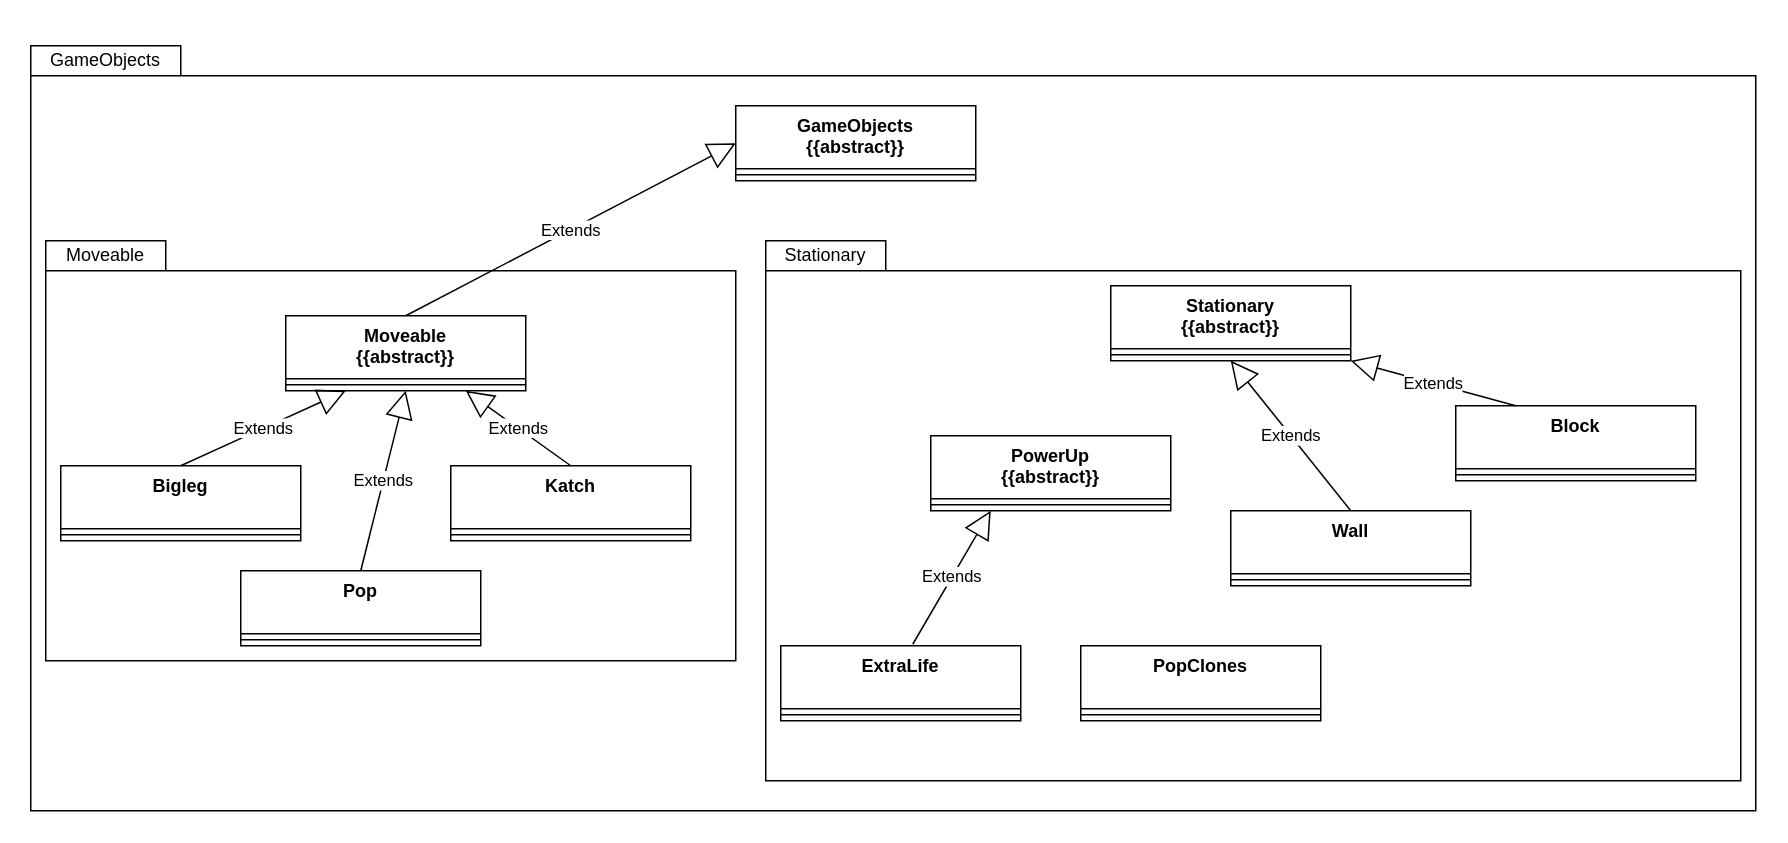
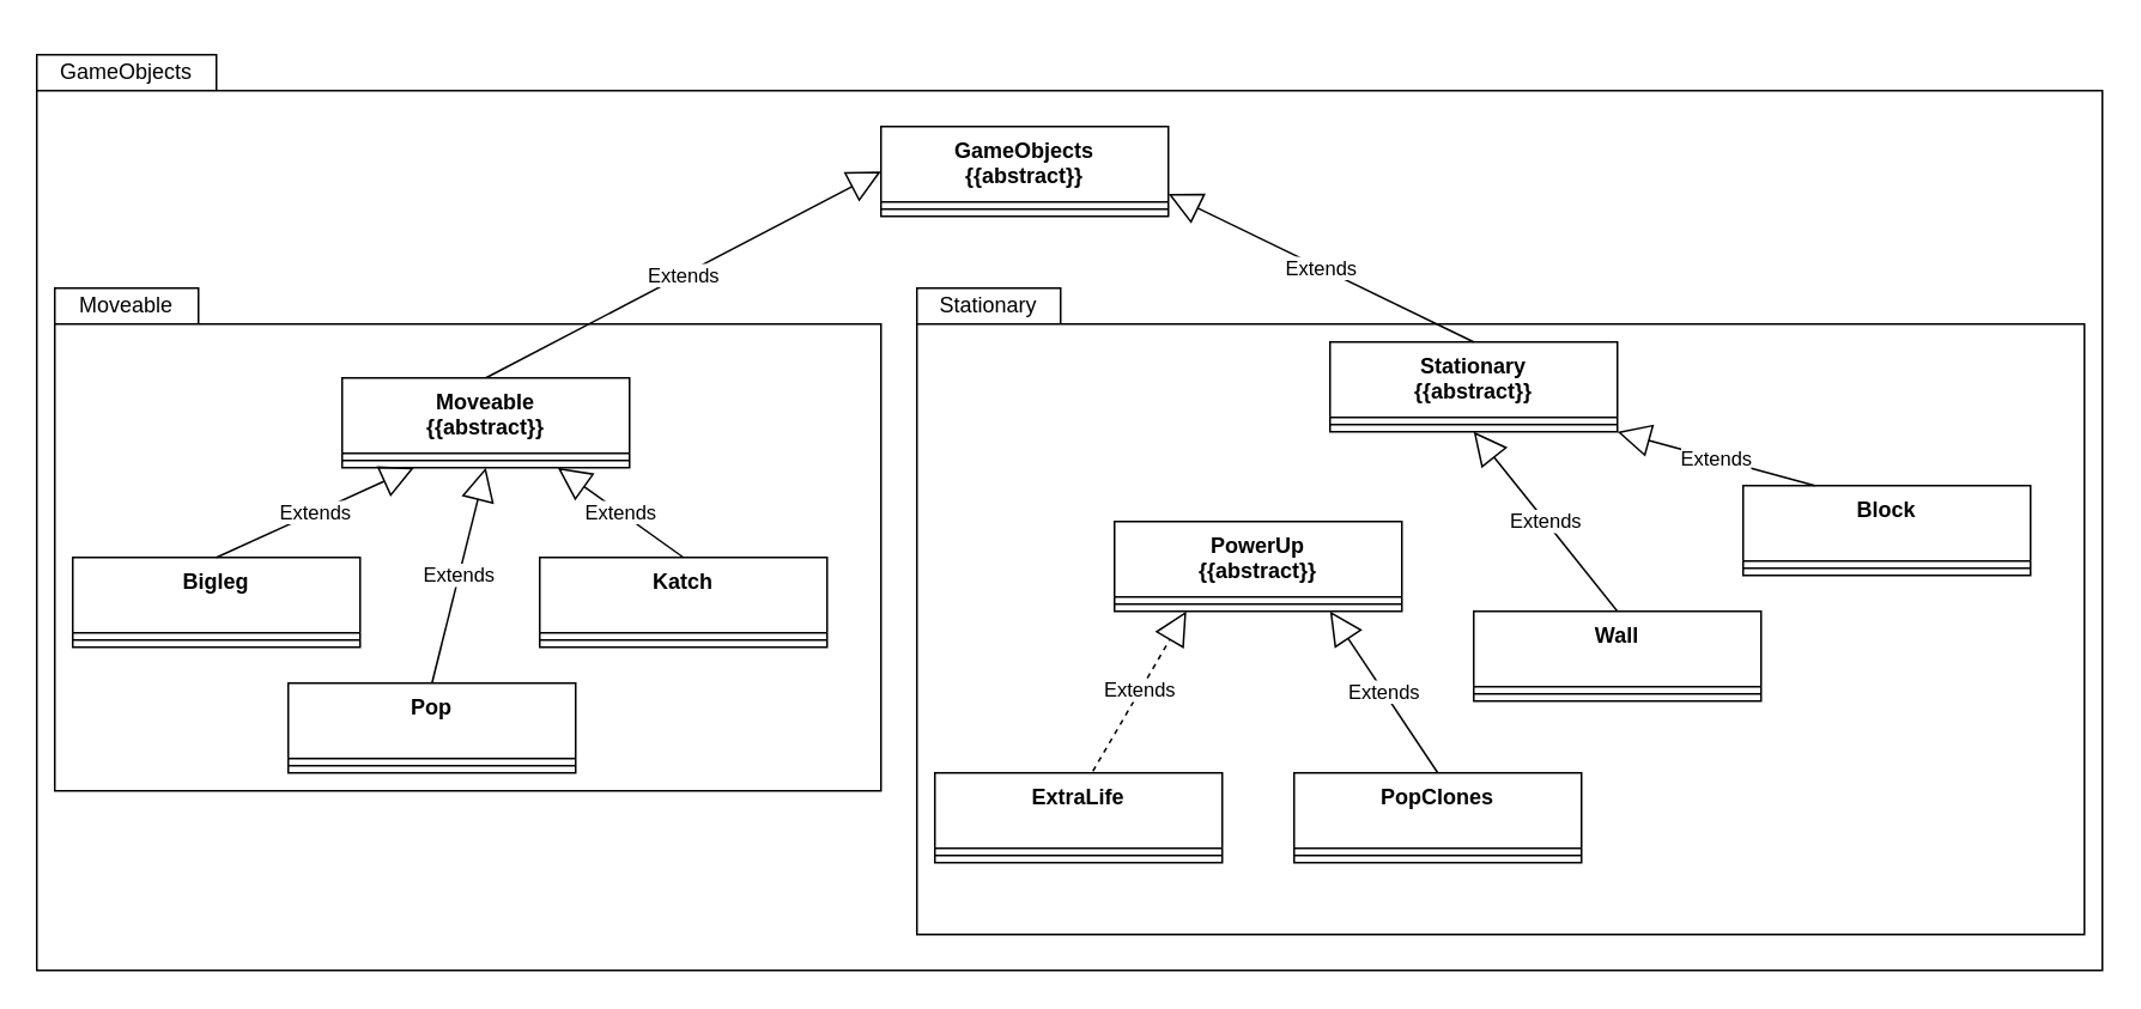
+ <mxCell id="22" value="Extends" style="endArrow=block;endSize=16;endFill=0;html=1;rounded=0;entryX=1;entryY=0.75;entryDx=0;entryDy=0;exitX=0.5;exitY=0;exitDx=0;exitDy=0;" edge="1" parent="1" source="8" target="5"><mxGeometry width="160" relative="1" as="geometry"><mxPoint x="745" y="215" as="sourcePoint" /><mxPoint x="855" y="140" as="targetPoint" /></mxGeometry></mxCell>
+ <mxCell id="35" value="Extends" style="endArrow=block;endSize=16;endFill=0;html=1;rounded=0;entryX=0.75;entryY=1;entryDx=0;entryDy=0;exitX=0.5;exitY=0;exitDx=0;exitDy=0;" edge="1" parent="1" source="30" target="32"><mxGeometry width="160" relative="1" as="geometry"><mxPoint x="790" y="590" as="sourcePoint" /><mxPoint x="680" y="500" as="targetPoint" /></mxGeometry></mxCell>
- <mxCell id="34" value="Extends" style="endArrow=block;endSize=16;endFill=0;html=1;rounded=0;entryX=0.25;entryY=1;entryDx=0;entryDy=0;exitX=0.55;exitY=-0.02;exitDx=0;exitDy=0;exitPerimeter=0;" edge="1" parent="1" source="28" target="32"><mxGeometry width="160" relative="1" as="geometry"><mxPoint x="600" y="460" as="sourcePoint" /><mxPoint x="690" y="400" as="targetPoint" /></mxGeometry></mxCell>
+ <mxCell id="34" value="Extends" style="endArrow=block;endSize=16;endFill=0;html=1;rounded=0;entryX=0.25;entryY=1;entryDx=0;entryDy=0;exitX=0.55;exitY=-0.02;exitDx=0;exitDy=0;exitPerimeter=0;dashed=1;" edge="1" parent="1" source="28" target="32"><mxGeometry width="160" relative="1" as="geometry"><mxPoint x="600" y="460" as="sourcePoint" /><mxPoint x="690" y="400" as="targetPoint" /></mxGeometry></mxCell>
